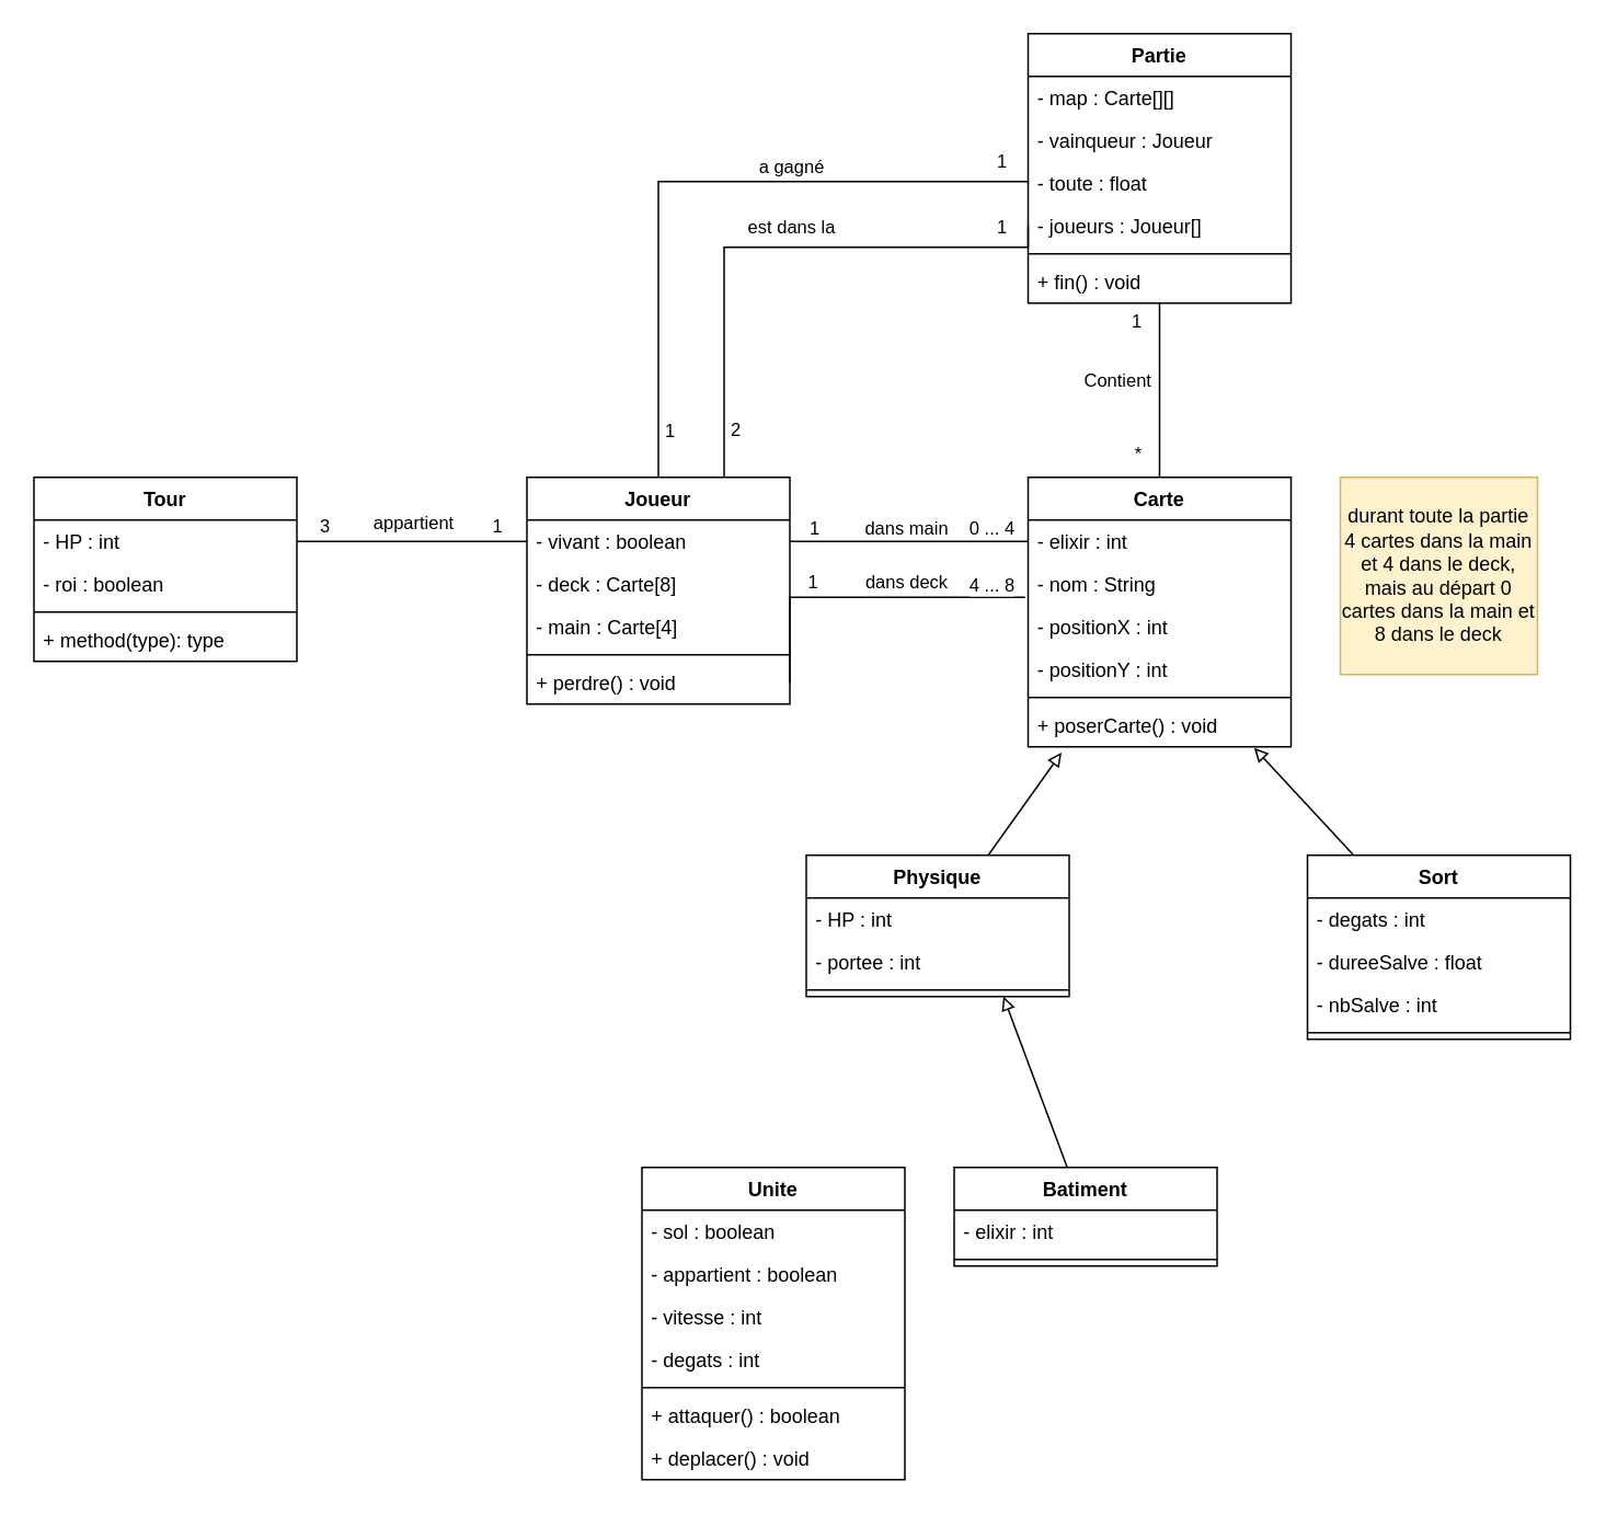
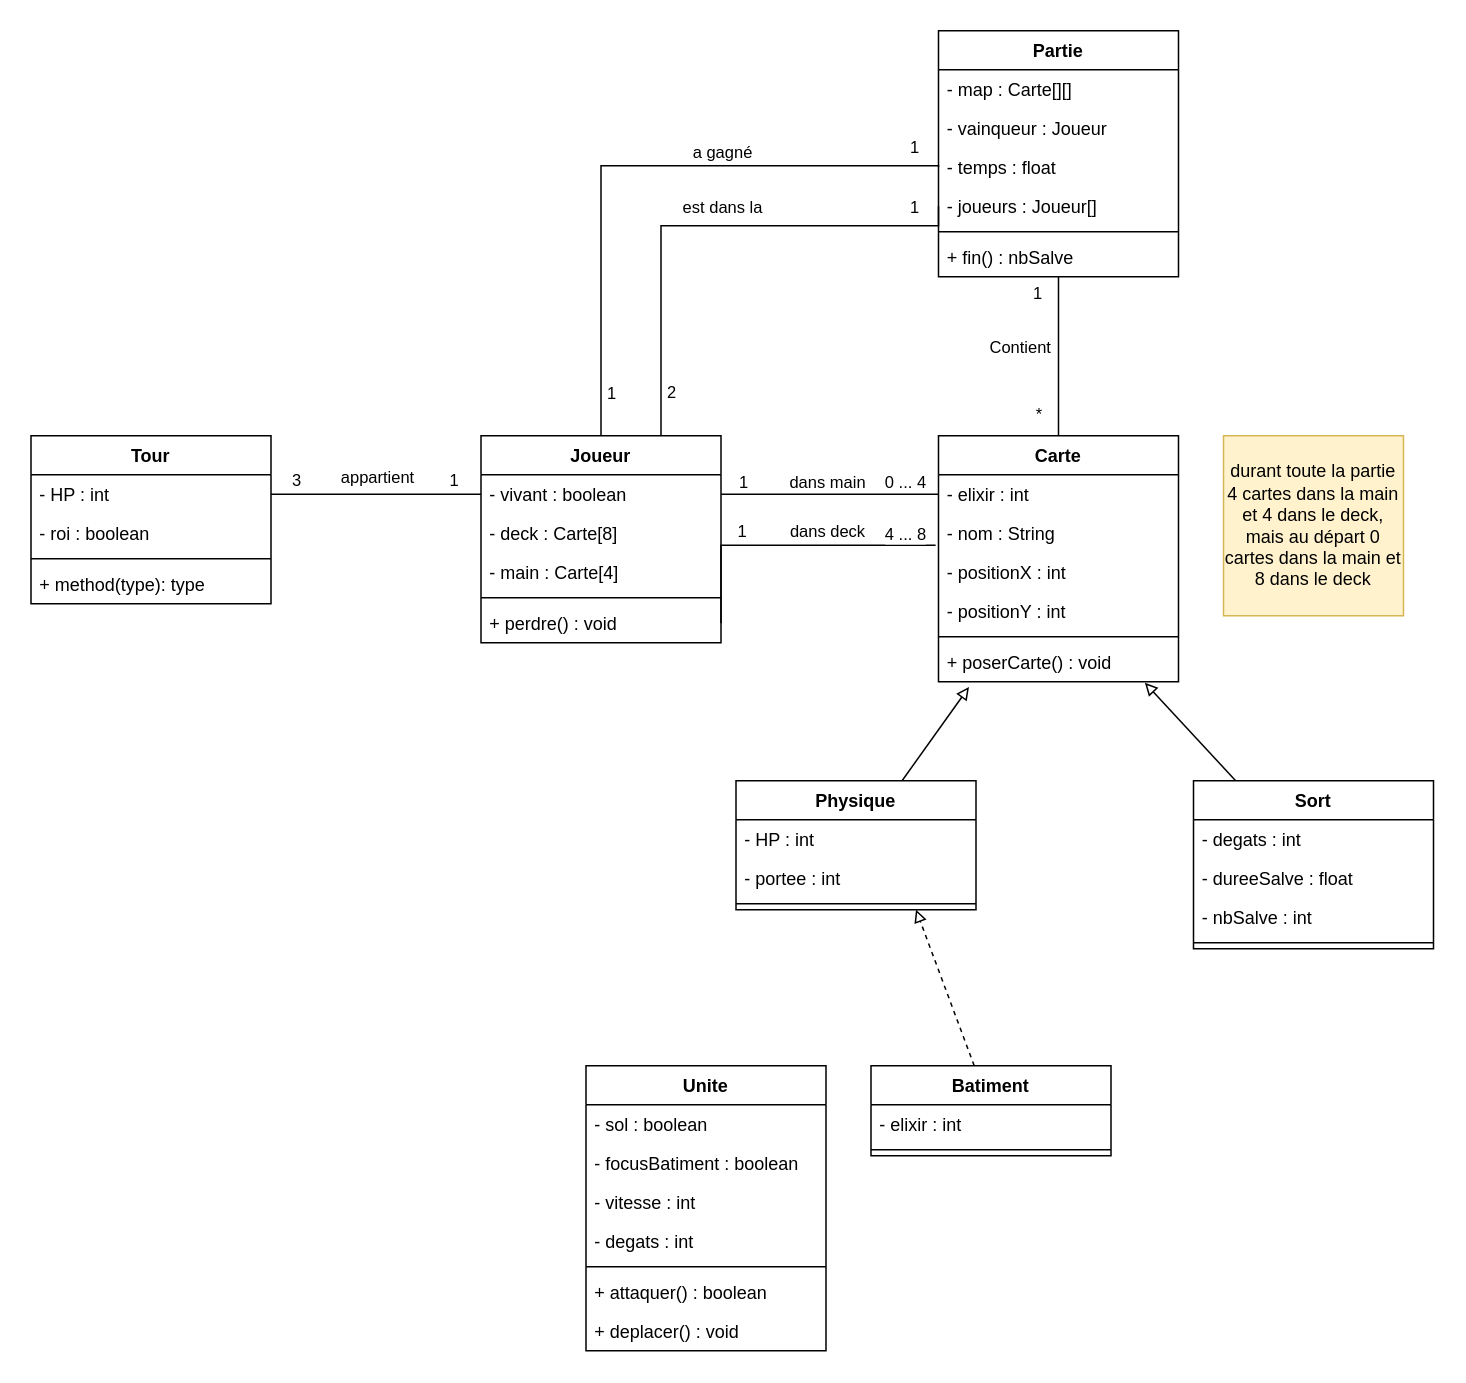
- <mxCell id="44" value="- toute : float" style="text;strokeColor=none;fillColor=none;align=left;verticalAlign=top;spacingLeft=4;spacingRight=4;overflow=hidden;rotatable=0;points=[[0,0.5],[1,0.5]];portConstraint=eastwest;" vertex="1" parent="41"><mxGeometry y="78" width="160" height="26" as="geometry" /></mxCell>
+ <mxCell id="44" value="- temps : float" style="text;strokeColor=none;fillColor=none;align=left;verticalAlign=top;spacingLeft=4;spacingRight=4;overflow=hidden;rotatable=0;points=[[0,0.5],[1,0.5]];portConstraint=eastwest;" vertex="1" parent="41"><mxGeometry y="78" width="160" height="26" as="geometry" /></mxCell>
- <mxCell id="47" value="+ fin() : void" style="text;strokeColor=none;fillColor=none;align=left;verticalAlign=top;spacingLeft=4;spacingRight=4;overflow=hidden;rotatable=0;points=[[0,0.5],[1,0.5]];portConstraint=eastwest;" vertex="1" parent="41"><mxGeometry y="138" width="160" height="26" as="geometry" /></mxCell>
+ <mxCell id="47" value="+ fin() : nbSalve" style="text;strokeColor=none;fillColor=none;align=left;verticalAlign=top;spacingLeft=4;spacingRight=4;overflow=hidden;rotatable=0;points=[[0,0.5],[1,0.5]];portConstraint=eastwest;" vertex="1" parent="41"><mxGeometry y="138" width="160" height="26" as="geometry" /></mxCell>
- <mxCell id="9" style="edgeStyle=none;rounded=0;orthogonalLoop=1;jettySize=auto;html=1;endArrow=block;endFill=0;entryX=0.75;entryY=1;entryDx=0;entryDy=0;" parent="1" source="10" target="28" edge="1"><mxGeometry relative="1" as="geometry"><mxPoint x="624.88" y="634.106" as="targetPoint" /></mxGeometry></mxCell>
+ <mxCell id="9" style="edgeStyle=none;rounded=0;orthogonalLoop=1;jettySize=auto;html=1;endArrow=block;endFill=0;entryX=0.75;entryY=1;entryDx=0;entryDy=0;dashed=1;" parent="1" source="10" target="28" edge="1"><mxGeometry relative="1" as="geometry"><mxPoint x="624.88" y="634.106" as="targetPoint" /></mxGeometry></mxCell>
- <mxCell id="21" value="- appartient : boolean" style="text;strokeColor=none;fillColor=none;align=left;verticalAlign=top;spacingLeft=4;spacingRight=4;overflow=hidden;rotatable=0;points=[[0,0.5],[1,0.5]];portConstraint=eastwest;" vertex="1" parent="19"><mxGeometry y="52" width="160" height="26" as="geometry" /></mxCell>
+ <mxCell id="21" value="- focusBatiment : boolean" style="text;strokeColor=none;fillColor=none;align=left;verticalAlign=top;spacingLeft=4;spacingRight=4;overflow=hidden;rotatable=0;points=[[0,0.5],[1,0.5]];portConstraint=eastwest;" vertex="1" parent="19"><mxGeometry y="52" width="160" height="26" as="geometry" /></mxCell>
